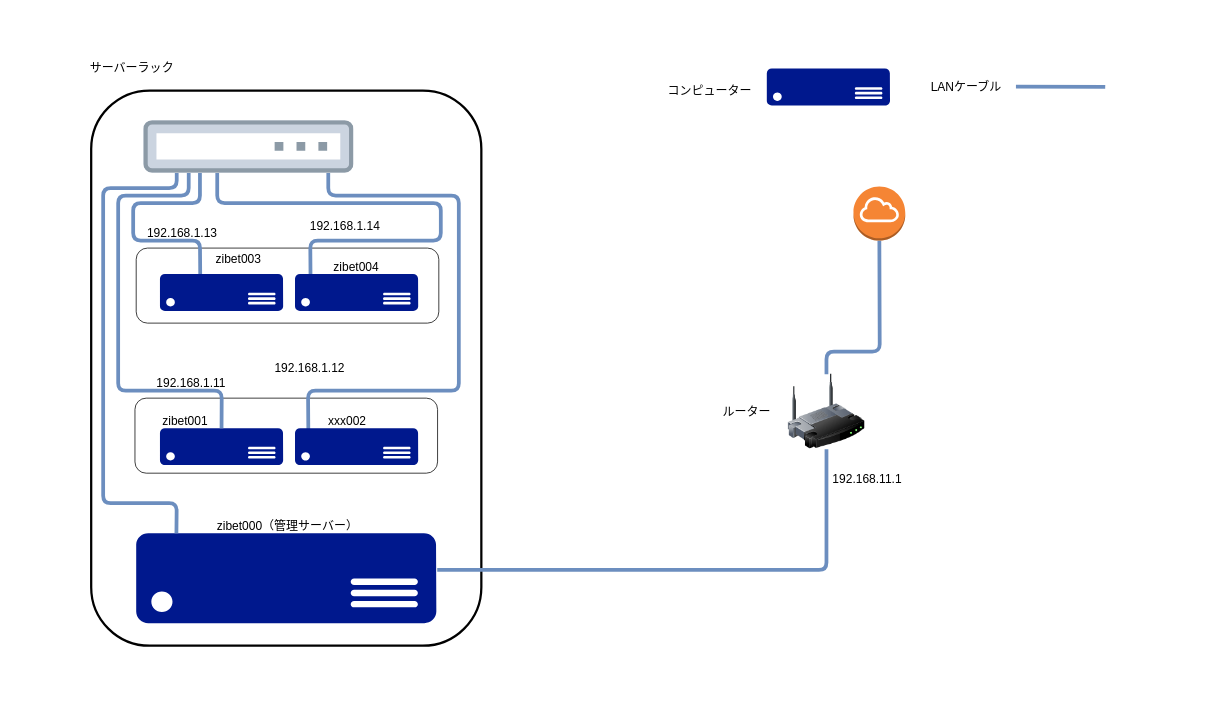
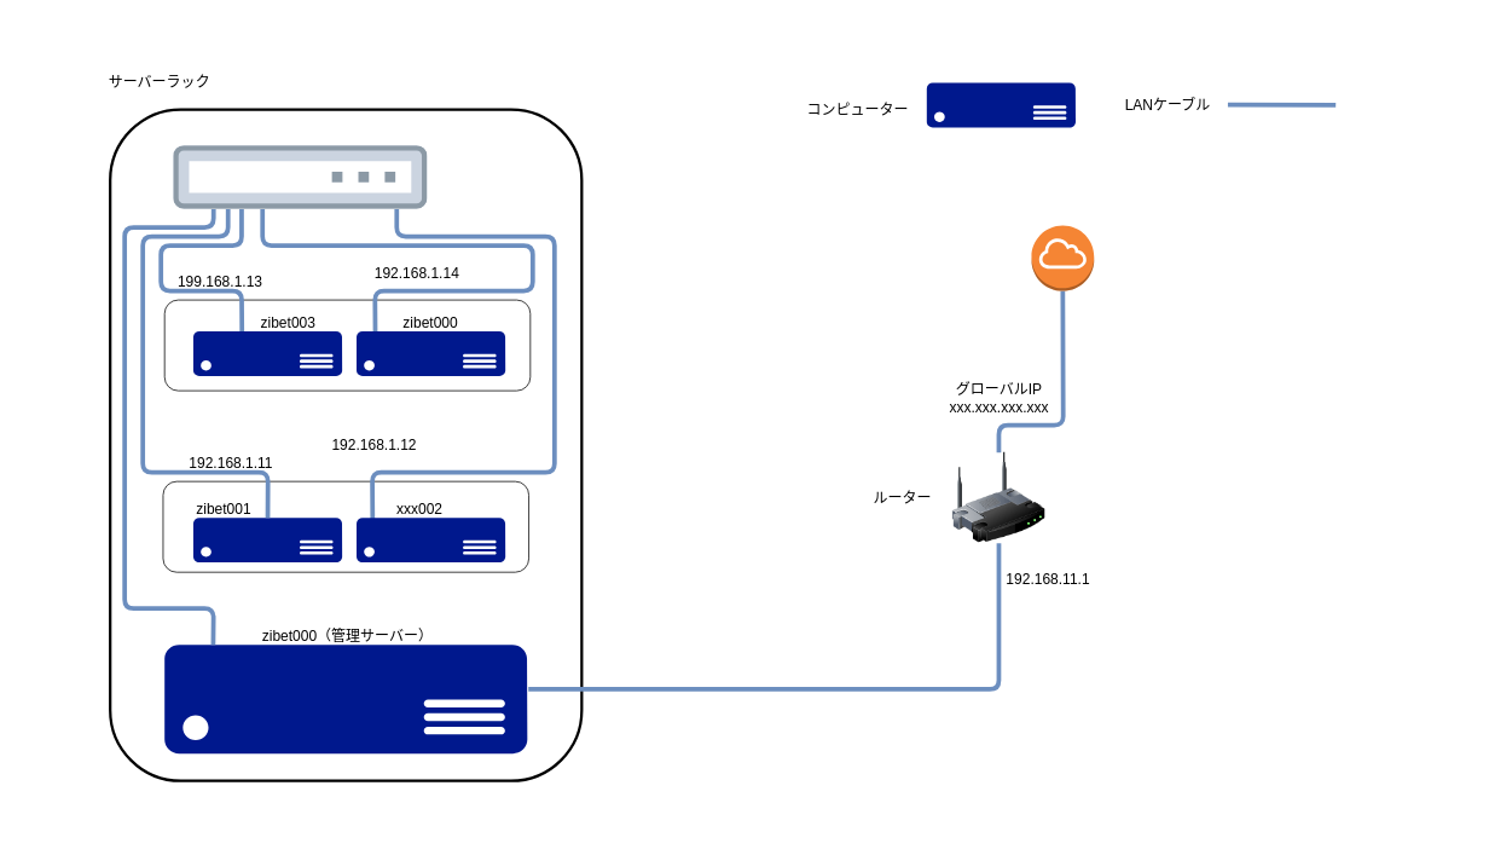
- <mxCell id="29" value="192.168.1.13" style="text;html=1;strokeColor=none;fillColor=none;align=center;verticalAlign=middle;whiteSpace=wrap;rounded=0;labelBackgroundColor=none;fontSize=16;fontColor=default;" vertex="1" parent="1"><mxGeometry x="167" y="300" width="151.03" height="20" as="geometry" /></mxCell>
+ <mxCell id="29" value="199.168.1.13" style="text;html=1;strokeColor=none;fillColor=none;align=center;verticalAlign=middle;whiteSpace=wrap;rounded=0;labelBackgroundColor=none;fontSize=16;fontColor=default;" vertex="1" parent="1"><mxGeometry x="167" y="300" width="151.03" height="20" as="geometry" /></mxCell>
- <mxCell id="24" value="zibet003" style="text;html=1;strokeColor=none;fillColor=none;align=center;verticalAlign=middle;whiteSpace=wrap;rounded=0;labelBackgroundColor=default;fontSize=16;fontColor=default;" vertex="1" parent="1"><mxGeometry x="241.66" y="334.63" width="151.03" height="20" as="geometry" /></mxCell>
+ <mxCell id="24" value="zibet003" style="text;html=1;strokeColor=none;fillColor=none;align=center;verticalAlign=middle;whiteSpace=wrap;rounded=0;labelBackgroundColor=default;fontSize=16;fontColor=default;" vertex="1" parent="1"><mxGeometry x="241.66" y="344.63" width="151.03" height="20" as="geometry" /></mxCell>
- <mxCell id="25" value="zibet004" style="text;html=1;strokeColor=none;fillColor=none;align=center;verticalAlign=middle;whiteSpace=wrap;rounded=0;labelBackgroundColor=default;fontSize=16;fontColor=default;" vertex="1" parent="1"><mxGeometry x="399.26" y="344.63" width="151.03" height="20" as="geometry" /></mxCell>
+ <mxCell id="25" value="zibet000" style="text;html=1;strokeColor=none;fillColor=none;align=center;verticalAlign=middle;whiteSpace=wrap;rounded=0;labelBackgroundColor=default;fontSize=16;fontColor=default;" vertex="1" parent="1"><mxGeometry x="399.26" y="344.63" width="151.03" height="20" as="geometry" /></mxCell>
+ <mxCell id="33" value="グローバルIP&lt;br&gt;xxx.xxx.xxx.xxx" style="text;html=1;strokeColor=none;fillColor=none;align=center;verticalAlign=middle;whiteSpace=wrap;rounded=0;labelBackgroundColor=none;fontSize=16;fontColor=default;" vertex="1" parent="1"><mxGeometry x="1025.52" y="428" width="151.03" height="20" as="geometry" /></mxCell>
